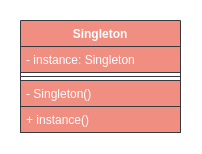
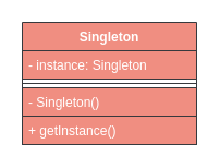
- <mxCell id="6" value="+ instance()" style="text;strokeColor=#36393d;fillColor=#F08E81;align=left;verticalAlign=top;spacingLeft=4;spacingRight=4;overflow=hidden;rotatable=0;points=[[0,0.5],[1,0.5]];portConstraint=eastwest;labelBackgroundColor=none;fontColor=#FFFFFF;" vertex="1" parent="2"><mxGeometry y="86" width="160" height="26" as="geometry" /></mxCell>
+ <mxCell id="6" value="+ getInstance()" style="text;strokeColor=#36393d;fillColor=#F08E81;align=left;verticalAlign=top;spacingLeft=4;spacingRight=4;overflow=hidden;rotatable=0;points=[[0,0.5],[1,0.5]];portConstraint=eastwest;labelBackgroundColor=none;fontColor=#FFFFFF;" vertex="1" parent="2"><mxGeometry y="86" width="160" height="26" as="geometry" /></mxCell>
